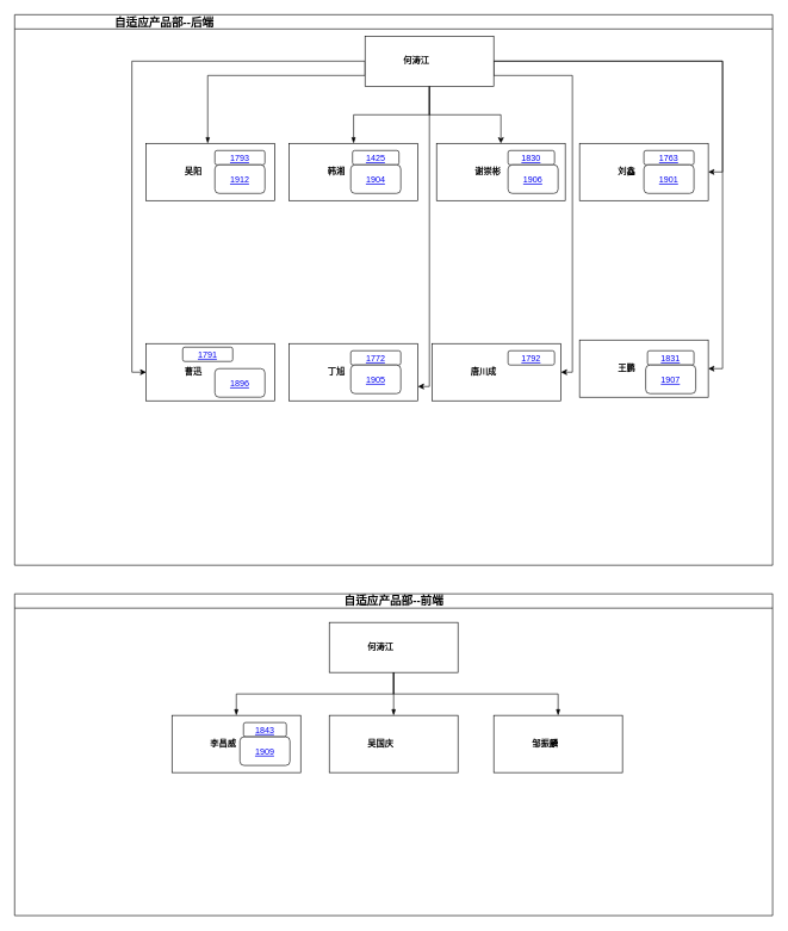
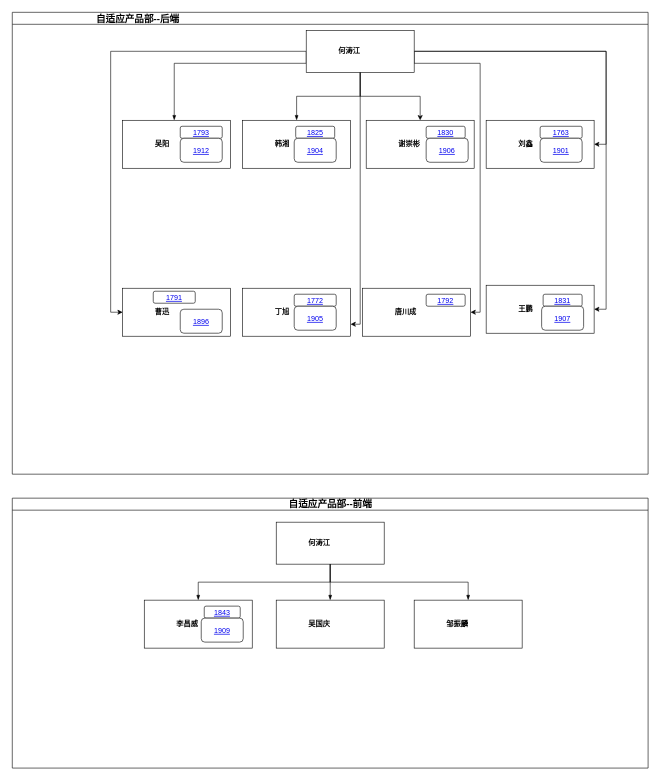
- <mxCell id="25" value="1425" style="fontColor=#0000EE;fontStyle=4;rounded=1;overflow=hidden;spacing=10;" vertex="1" parent="2"><mxGeometry x="472.5" y="190" width="65" height="20" as="geometry" /></mxCell>
+ <mxCell id="25" value="1825" style="fontColor=#0000EE;fontStyle=4;rounded=1;overflow=hidden;spacing=10;" vertex="1" parent="2"><mxGeometry x="472.5" y="190" width="65" height="20" as="geometry" /></mxCell>
